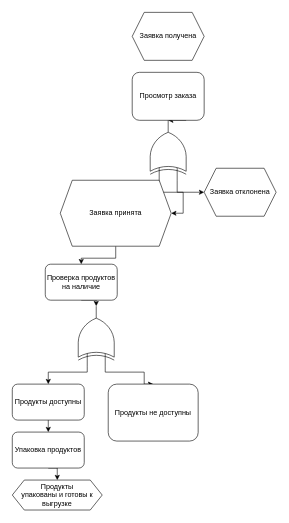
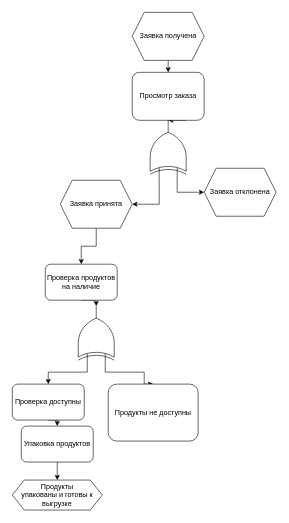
+ <mxCell id="2" style="edgeStyle=orthogonalEdgeStyle;rounded=0;orthogonalLoop=1;jettySize=auto;html=1;exitX=0.5;exitY=1;exitDx=0;exitDy=0;entryX=0.5;entryY=0;entryDx=0;entryDy=0;" edge="1" parent="1" source="3" target="5"><mxGeometry relative="1" as="geometry" /></mxCell>
- <mxCell id="11" value="Заявка принята" style="shape=hexagon;perimeter=hexagonPerimeter2;whiteSpace=wrap;html=1;fixedSize=1;" vertex="1" parent="1"><mxGeometry x="100" y="300" width="185" height="110" as="geometry" /></mxCell>
+ <mxCell id="11" value="Заявка принята" style="shape=hexagon;perimeter=hexagonPerimeter2;whiteSpace=wrap;html=1;fixedSize=1;" vertex="1" parent="1"><mxGeometry x="100" y="300" width="120" height="80" as="geometry" /></mxCell>
- <mxCell id="18" value="Продукты доступны" style="rounded=1;whiteSpace=wrap;html=1;" vertex="1" parent="1"><mxGeometry x="20" y="640" width="120" height="60" as="geometry" /></mxCell>
+ <mxCell id="18" value="Проверка доступны" style="rounded=1;whiteSpace=wrap;html=1;" vertex="1" parent="1"><mxGeometry x="20" y="640" width="120" height="60" as="geometry" /></mxCell>
- <mxCell id="21" value="Упаковка продуктов" style="rounded=1;whiteSpace=wrap;html=1;" vertex="1" parent="1"><mxGeometry x="20" y="720" width="120" height="60" as="geometry" /></mxCell>
+ <mxCell id="21" value="Упаковка продуктов" style="rounded=1;whiteSpace=wrap;html=1;" vertex="1" parent="1"><mxGeometry x="35" y="710" width="120" height="60" as="geometry" /></mxCell>
